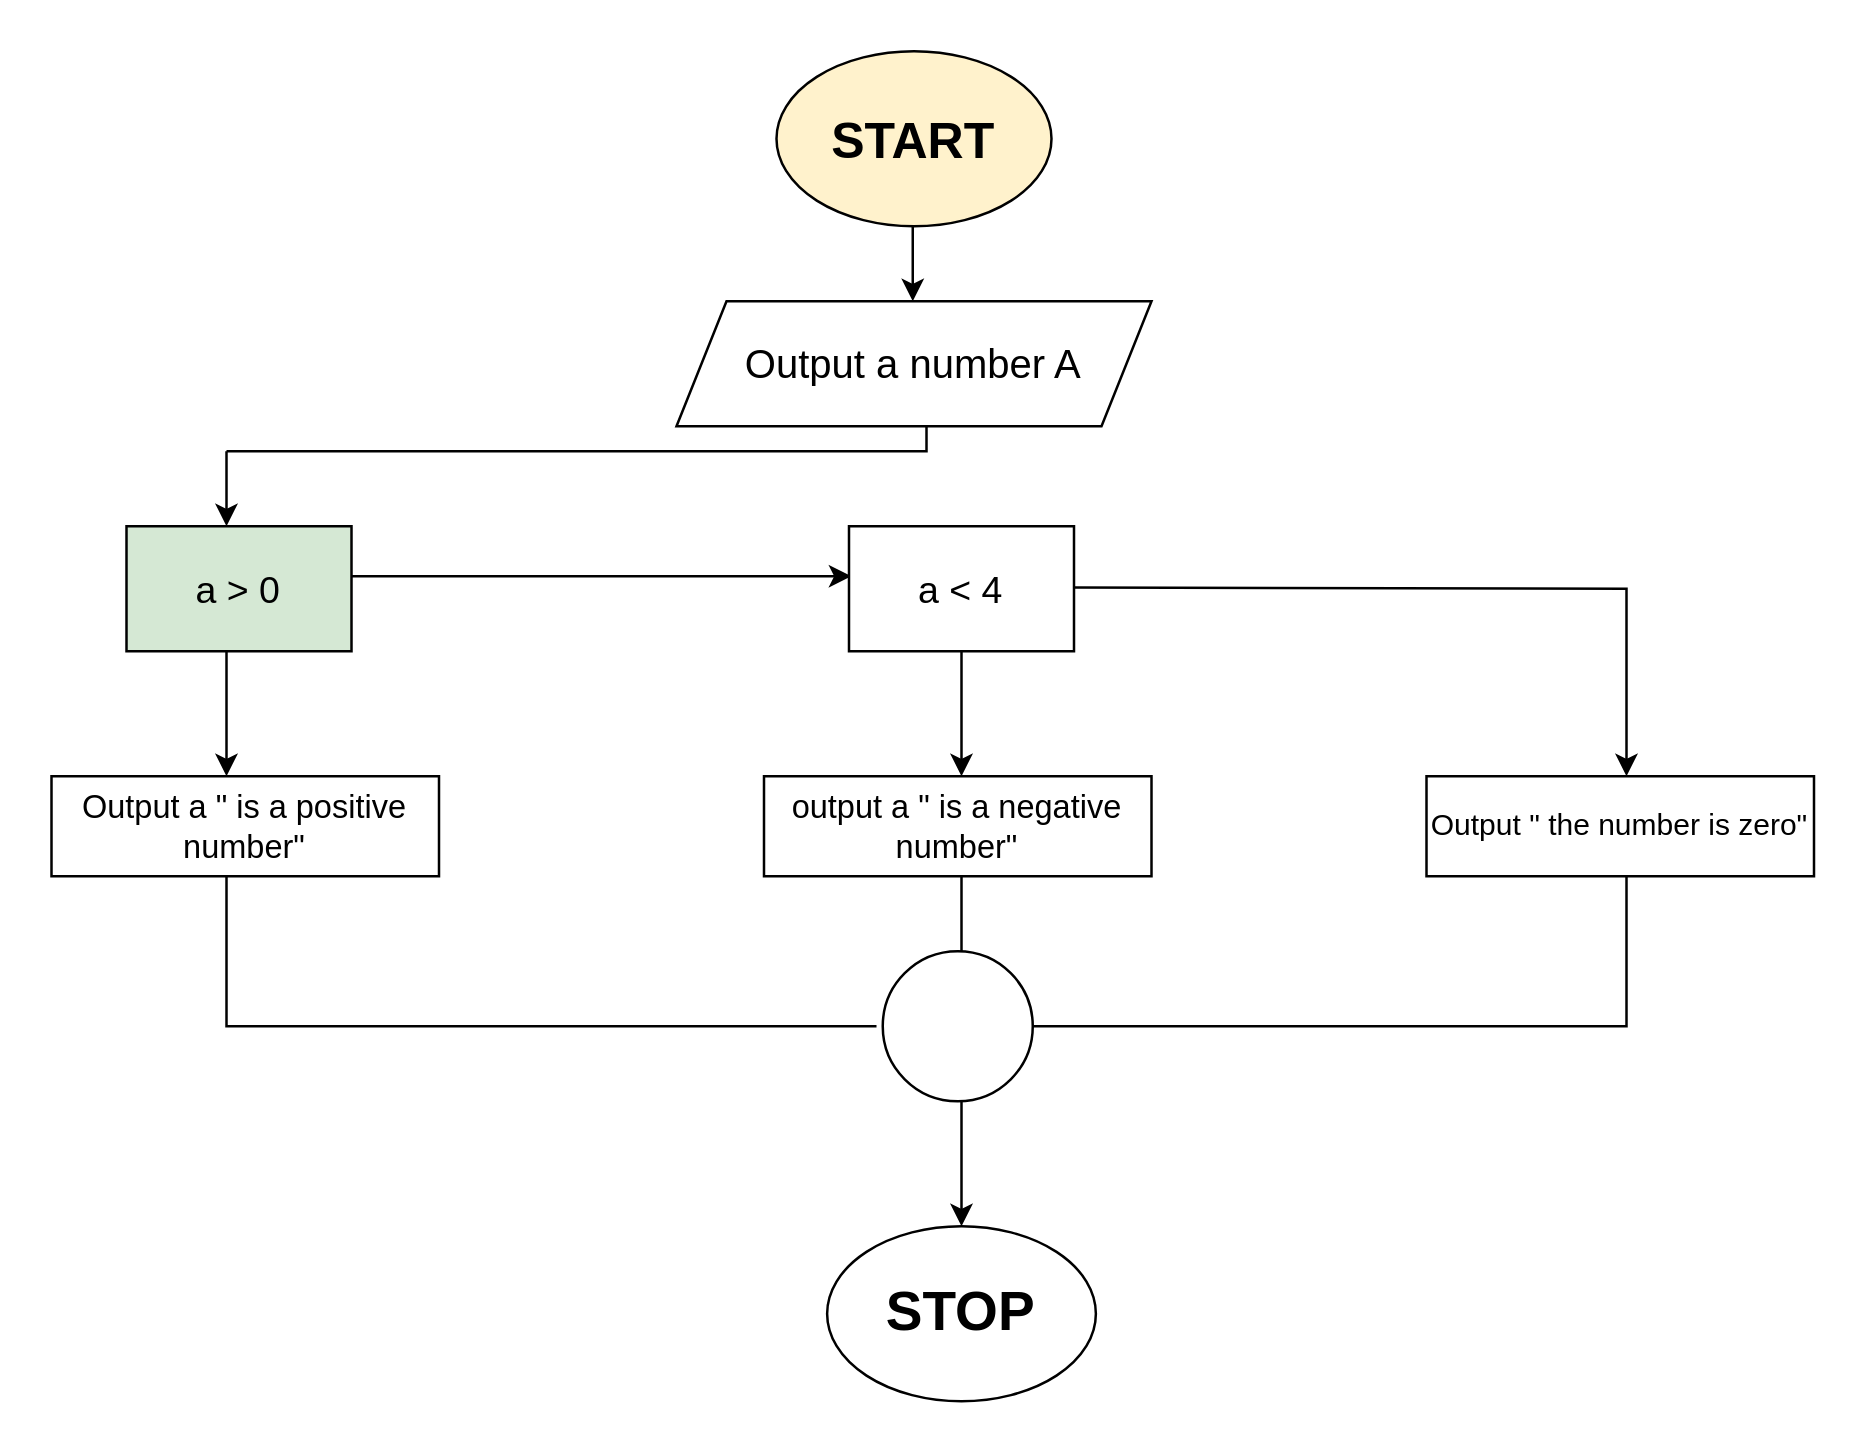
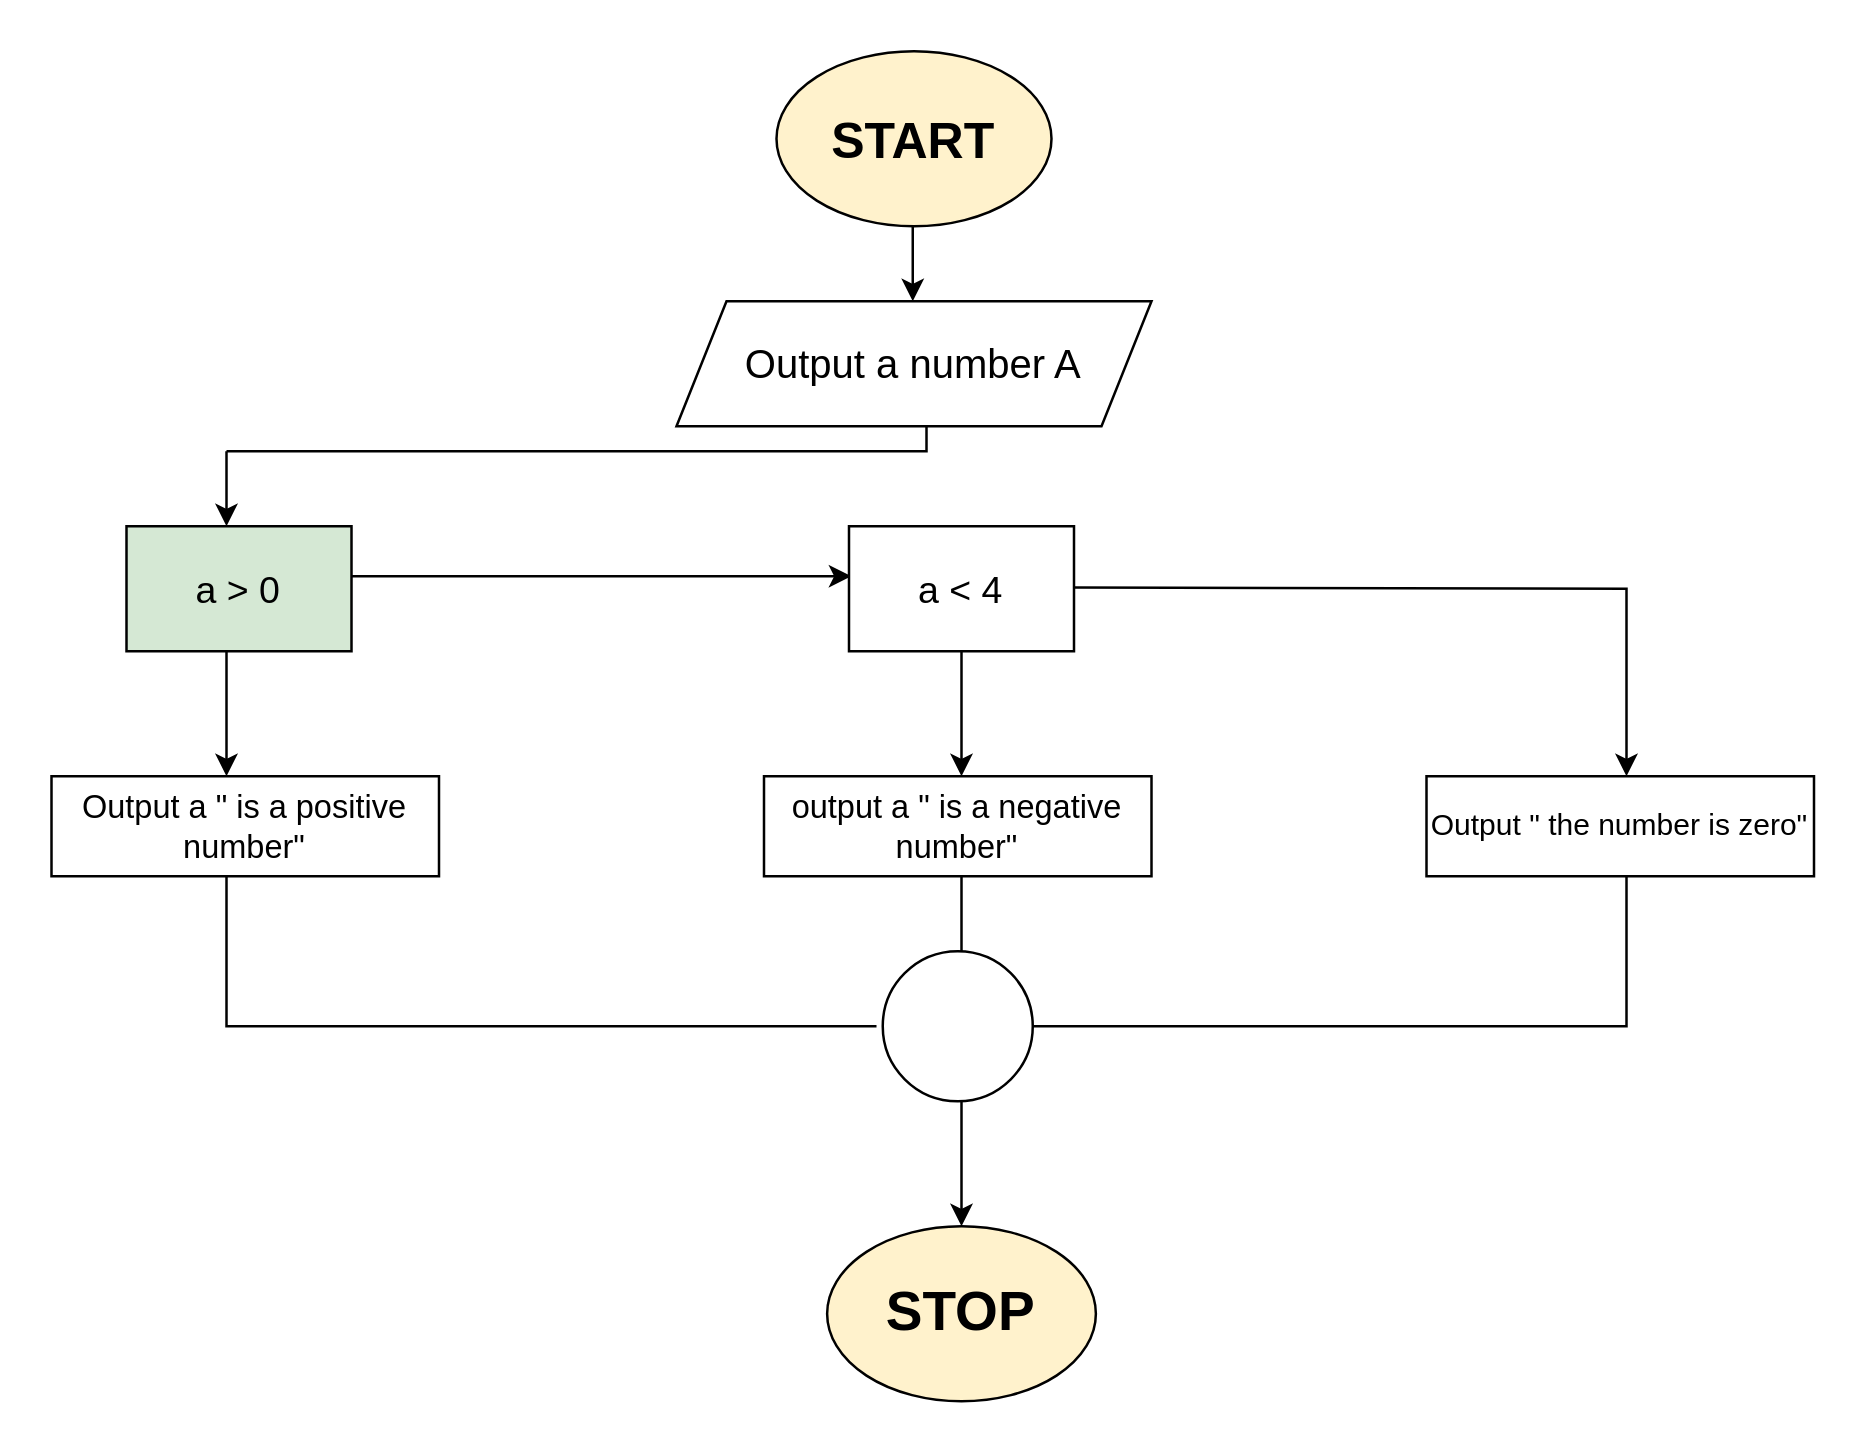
- <mxCell id="21" value="&lt;b&gt;&lt;font style=&quot;font-size: 22px;&quot;&gt;STOP&lt;/font&gt;&lt;/b&gt;" style="ellipse;whiteSpace=wrap;html=1;" vertex="1" parent="1"><mxGeometry x="330.25" y="490" width="107.5" height="70" as="geometry" /></mxCell>
+ <mxCell id="21" value="&lt;b&gt;&lt;font style=&quot;font-size: 22px;&quot;&gt;STOP&lt;/font&gt;&lt;/b&gt;" style="ellipse;whiteSpace=wrap;html=1;fillColor=#fff2cc;" vertex="1" parent="1"><mxGeometry x="330.25" y="490" width="107.5" height="70" as="geometry" /></mxCell>
